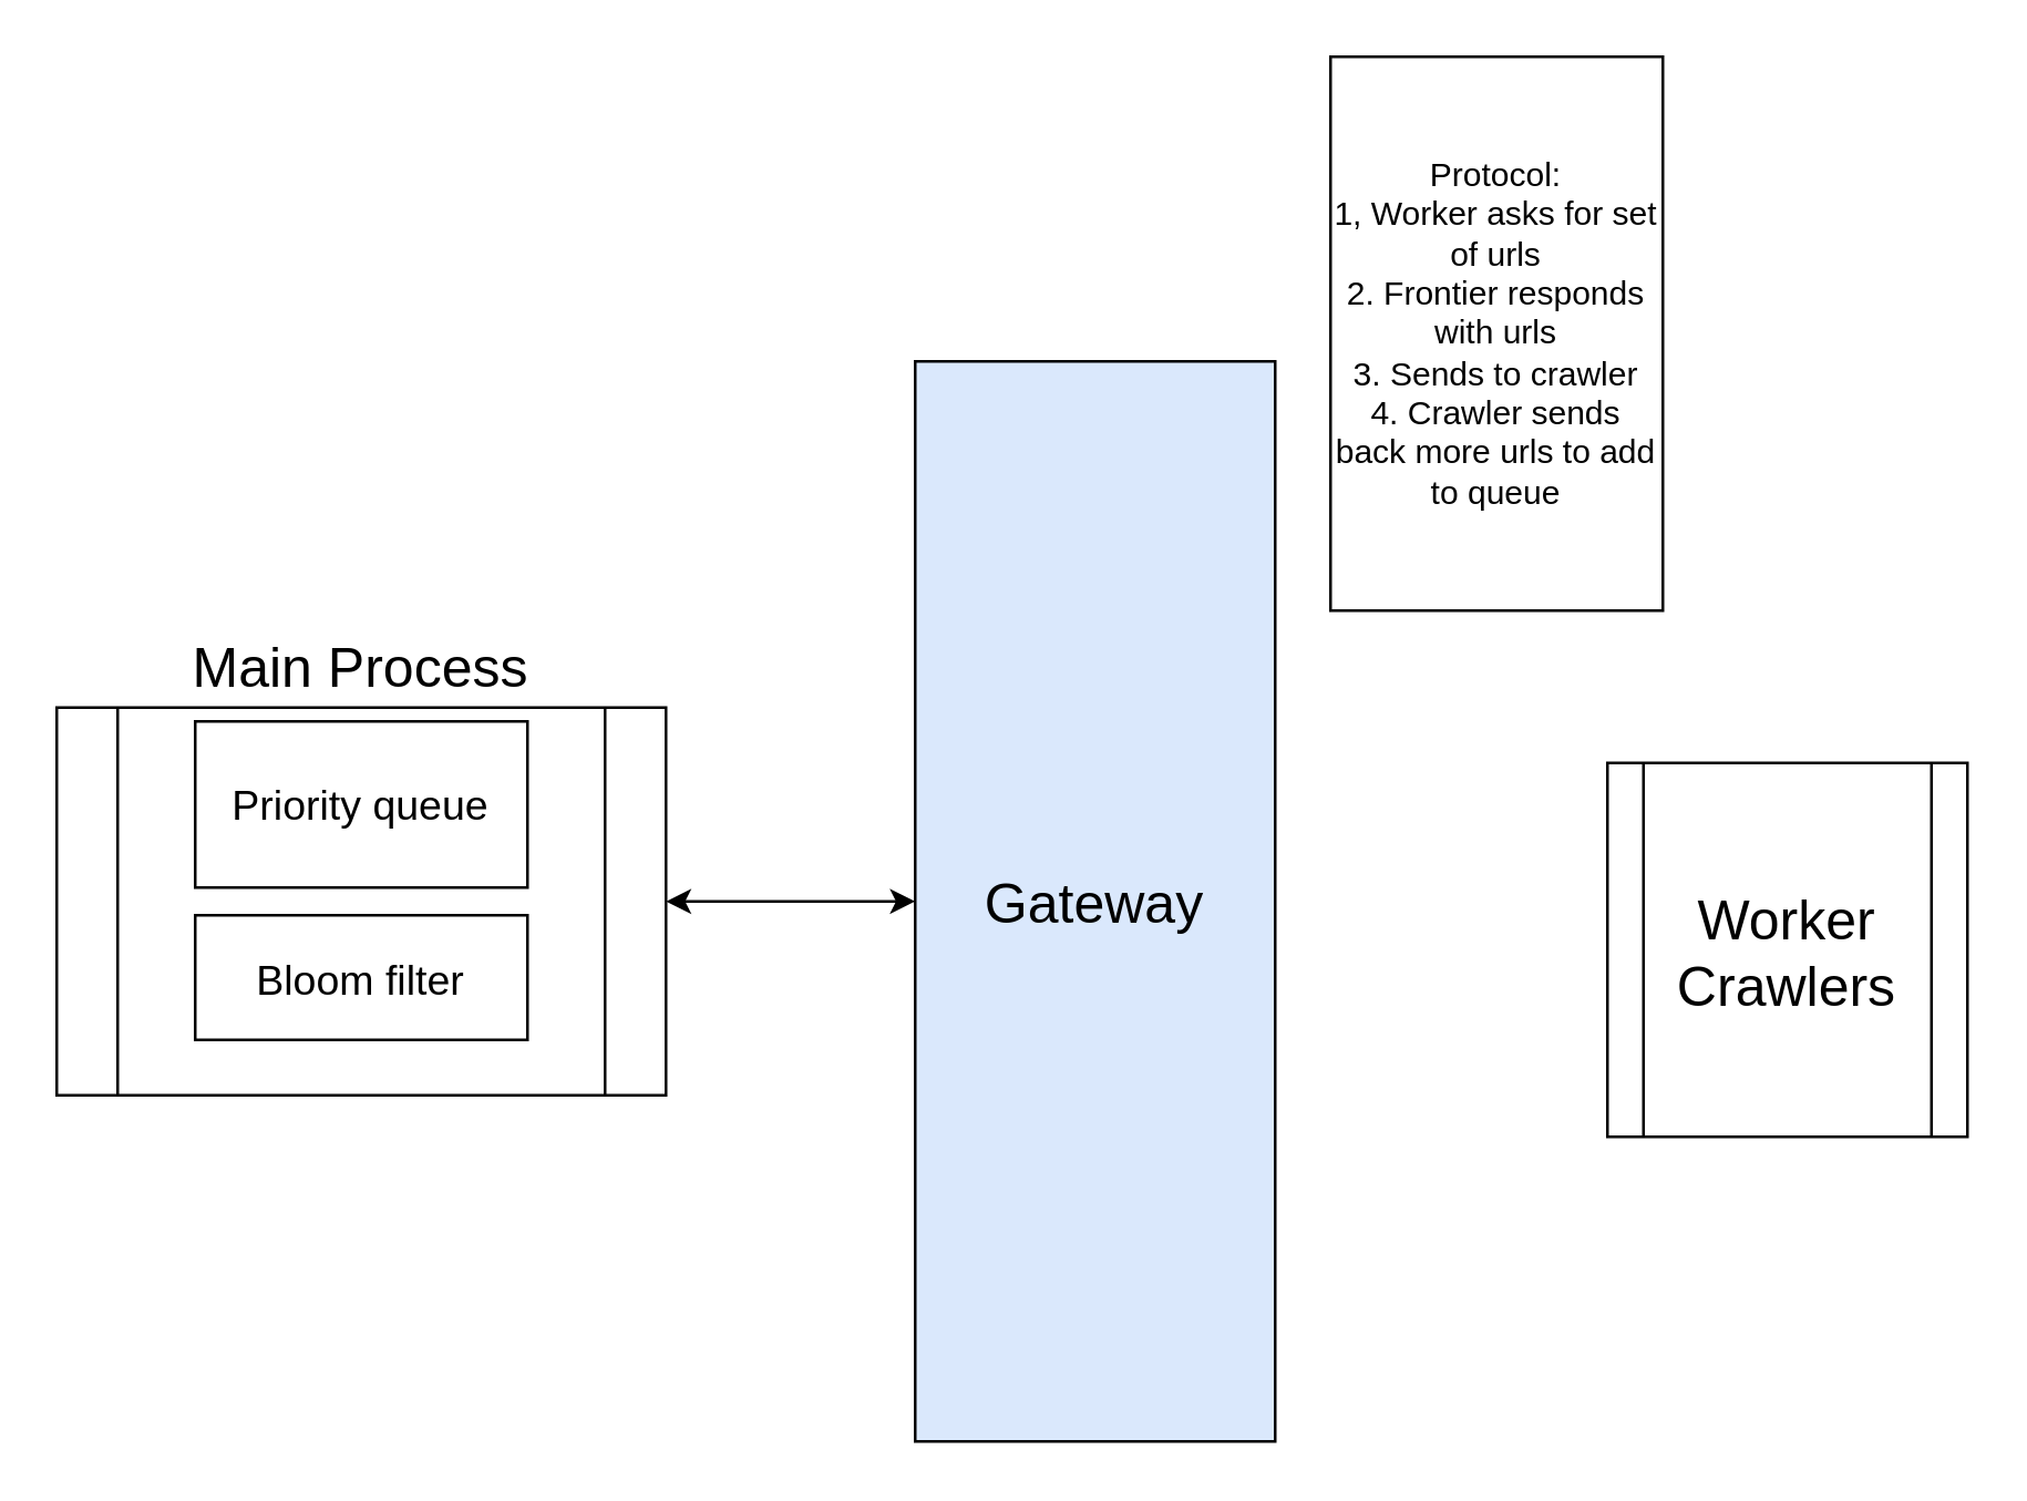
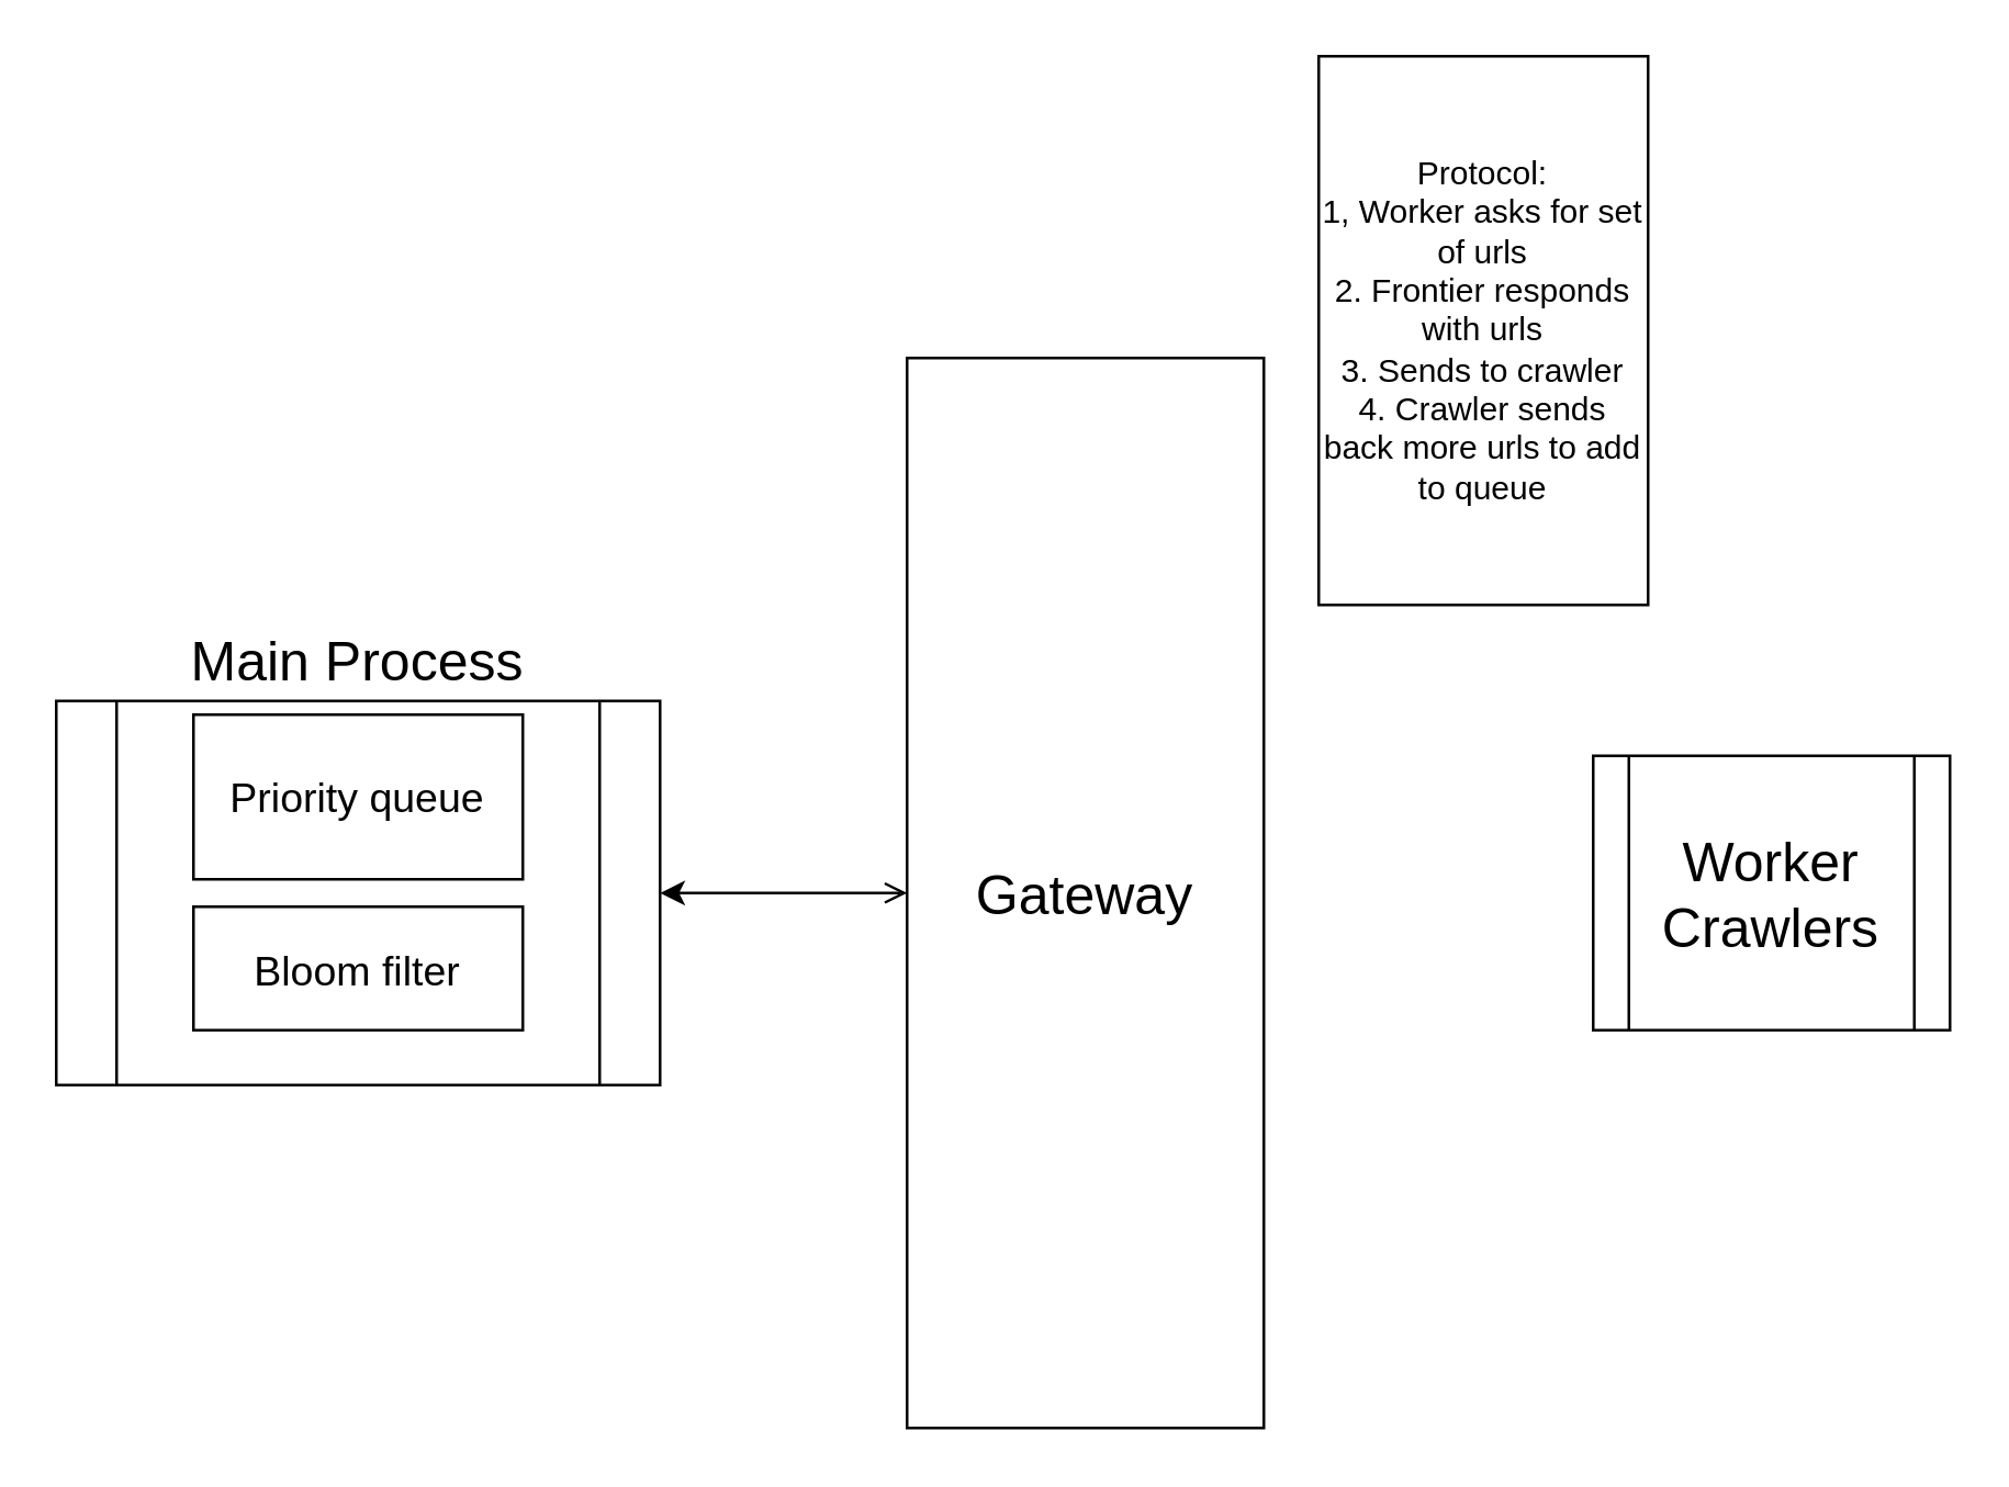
- <mxCell id="4" value="" style="endArrow=classic;startArrow=classic;html=1;rounded=0;exitX=1;exitY=0.5;exitDx=0;exitDy=0;" edge="1" parent="1" source="3" target="2"><mxGeometry width="50" height="50" relative="1" as="geometry"><mxPoint x="250" y="390" as="sourcePoint" /><mxPoint x="300" y="340" as="targetPoint" /></mxGeometry></mxCell>
+ <mxCell id="4" value="" style="endArrow=open;startArrow=classic;html=1;rounded=0;exitX=1;exitY=0.5;exitDx=0;exitDy=0;" edge="1" parent="1" source="3" target="2"><mxGeometry width="50" height="50" relative="1" as="geometry"><mxPoint x="250" y="390" as="sourcePoint" /><mxPoint x="300" y="340" as="targetPoint" /></mxGeometry></mxCell>
- <mxCell id="2" value="&lt;font style=&quot;font-size: 20px;&quot;&gt;Gateway&lt;/font&gt;" style="rounded=0;whiteSpace=wrap;html=1;fillColor=#dae8fc;" vertex="1" parent="1"><mxGeometry x="330" y="130" width="130" height="390" as="geometry" /></mxCell>
+ <mxCell id="2" value="&lt;font style=&quot;font-size: 20px;&quot;&gt;Gateway&lt;/font&gt;" style="rounded=0;whiteSpace=wrap;html=1;" vertex="1" parent="1"><mxGeometry x="330" y="130" width="130" height="390" as="geometry" /></mxCell>
- <mxCell id="7" value="&lt;font style=&quot;font-size: 20px;&quot;&gt;Worker Crawlers&lt;/font&gt;" style="shape=process;whiteSpace=wrap;html=1;backgroundOutline=1;" vertex="1" parent="1"><mxGeometry x="580" y="275" width="130" height="135" as="geometry" /></mxCell>
+ <mxCell id="7" value="&lt;font style=&quot;font-size: 20px;&quot;&gt;Worker Crawlers&lt;/font&gt;" style="shape=process;whiteSpace=wrap;html=1;backgroundOutline=1;" vertex="1" parent="1"><mxGeometry x="580" y="275" width="130" height="100" as="geometry" /></mxCell>
